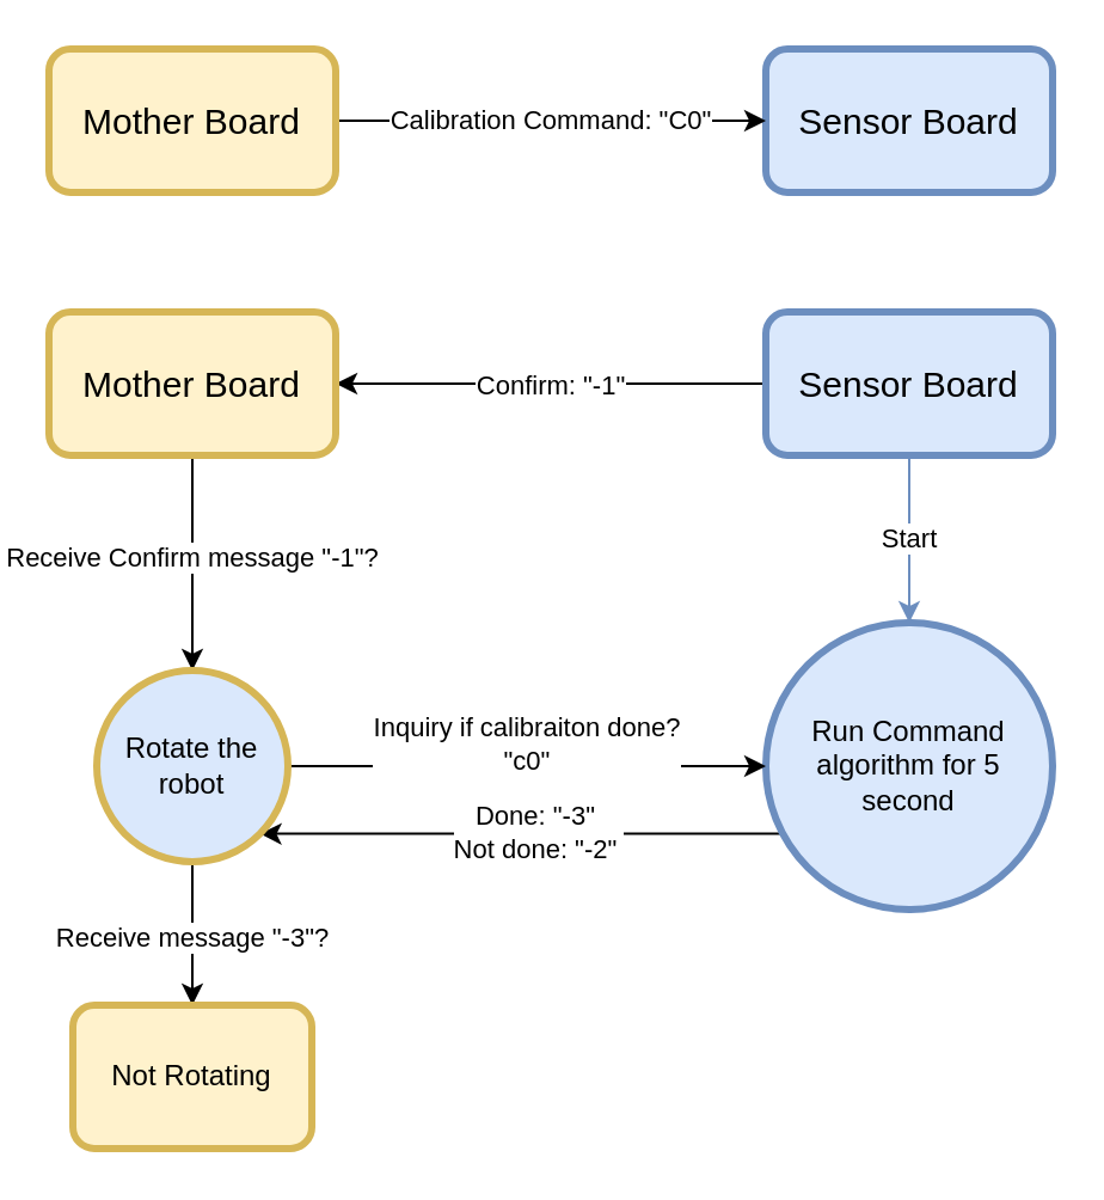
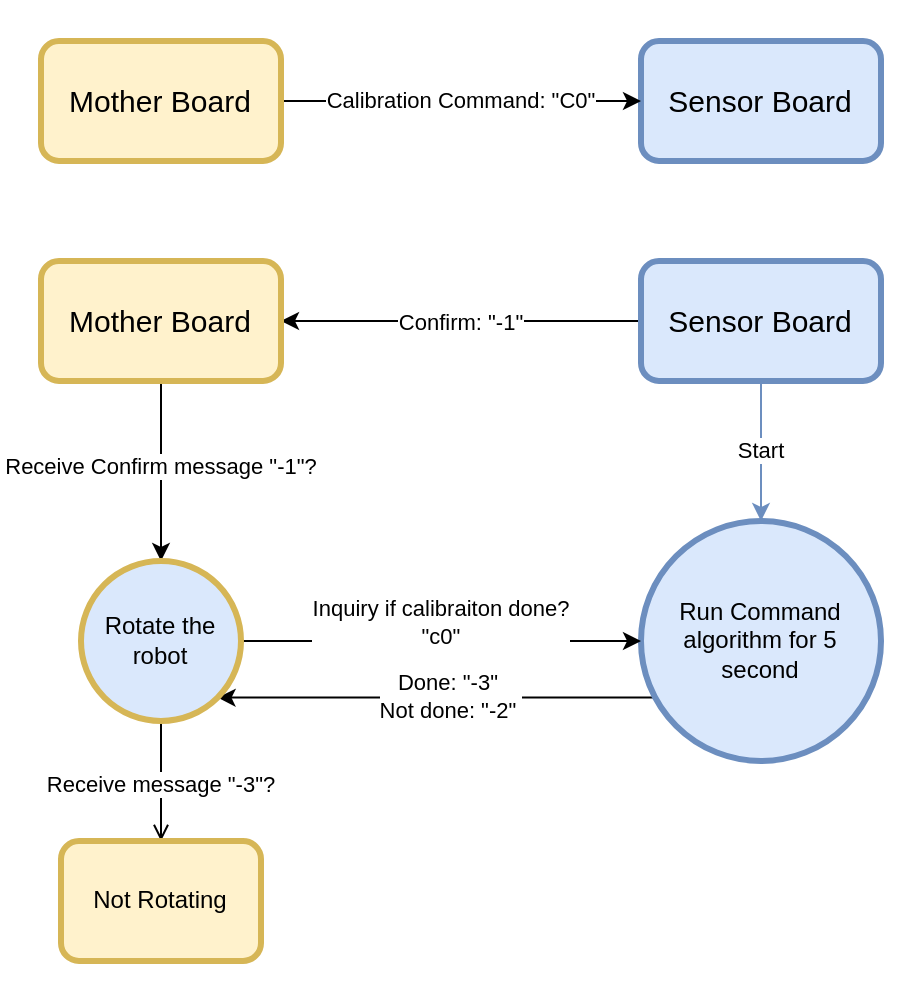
- <mxCell id="18" value="" style="edgeStyle=orthogonalEdgeStyle;rounded=0;orthogonalLoop=1;jettySize=auto;html=1;" edge="1" parent="1" source="20" target="21"><mxGeometry relative="1" as="geometry" /></mxCell>
+ <mxCell id="18" value="" style="edgeStyle=orthogonalEdgeStyle;rounded=0;orthogonalLoop=1;jettySize=auto;html=1;endArrow=open;" edge="1" parent="1" source="20" target="21"><mxGeometry relative="1" as="geometry" /></mxCell>
